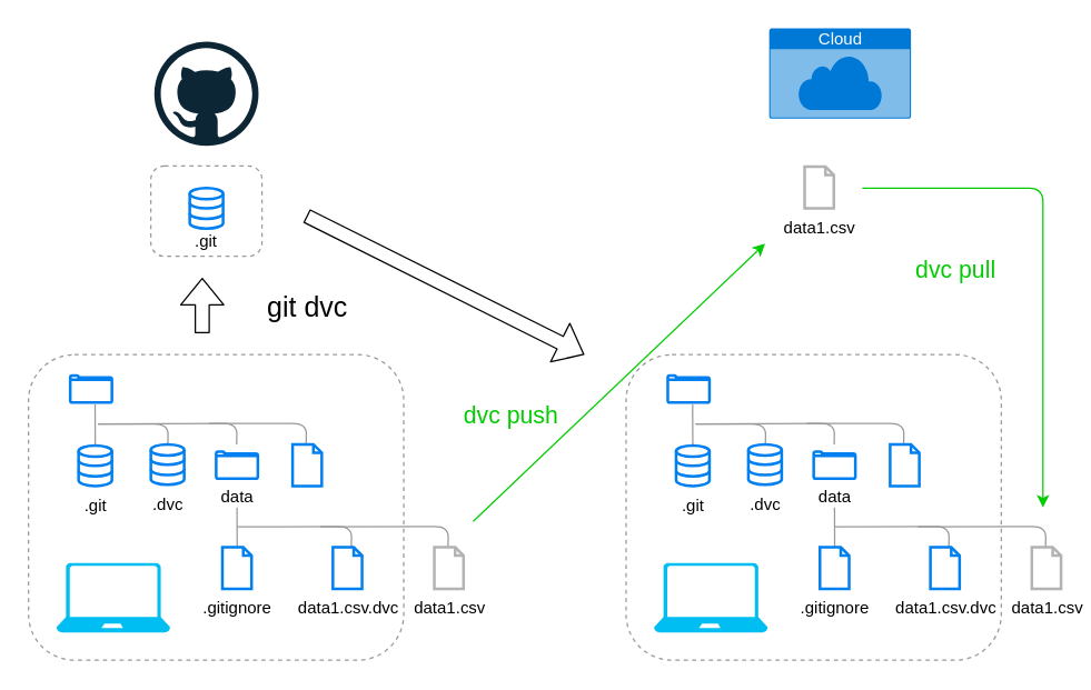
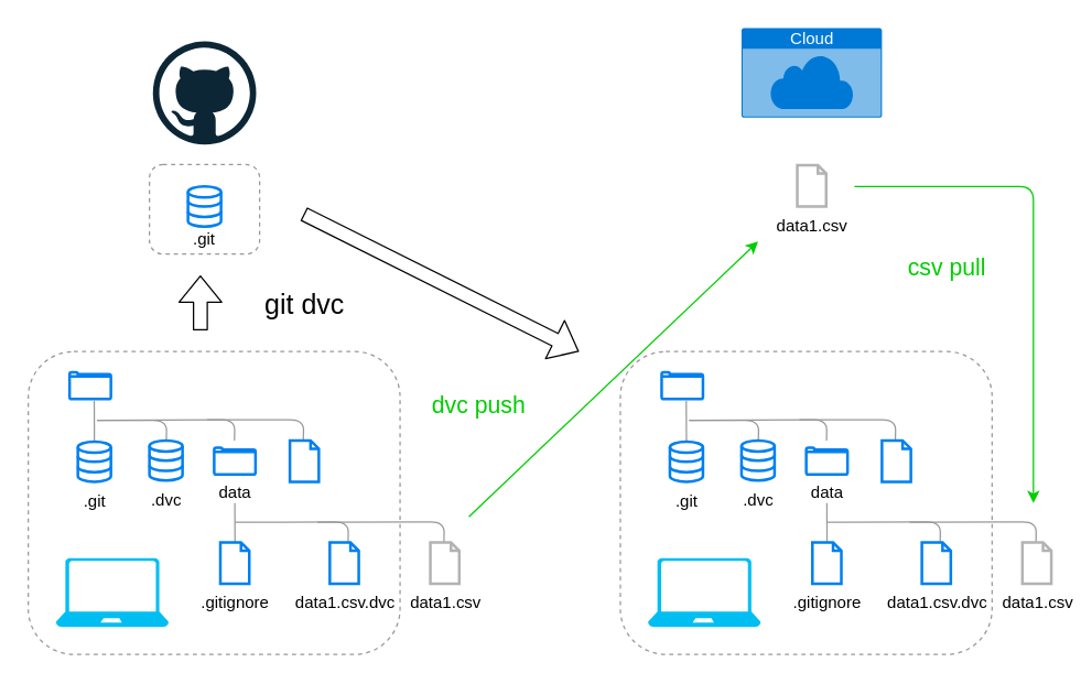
- <mxCell id="42" value="Cloud" style="html=1;strokeColor=none;fillColor=#0079D6;labelPosition=center;verticalLabelPosition=middle;verticalAlign=top;align=center;fontSize=12;outlineConnect=0;spacingTop=-6;fontColor=#FFFFFF;shape=mxgraph.sitemap.cloud;labelBackgroundColor=none;" vertex="1" parent="1"><mxGeometry x="553" y="20" width="102" height="65" as="geometry" /></mxCell>
+ <mxCell id="42" value="Cloud" style="html=1;strokeColor=none;fillColor=#0079D6;labelPosition=center;verticalLabelPosition=middle;verticalAlign=top;align=center;fontSize=12;outlineConnect=0;spacingTop=-6;fontColor=#FFFFFF;shape=mxgraph.sitemap.cloud;labelBackgroundColor=none;" vertex="1" parent="1"><mxGeometry x="538" y="20" width="102" height="65" as="geometry" /></mxCell>
- <mxCell id="48" value="dvc pull" style="text;html=1;strokeColor=none;fillColor=none;align=center;verticalAlign=middle;whiteSpace=wrap;rounded=0;labelBackgroundColor=none;fontSize=17;fontColor=#00CC00;" vertex="1" parent="1"><mxGeometry x="640" y="185" width="95" height="20" as="geometry" /></mxCell>
+ <mxCell id="48" value="csv pull" style="text;html=1;strokeColor=none;fillColor=none;align=center;verticalAlign=middle;whiteSpace=wrap;rounded=0;labelBackgroundColor=none;fontSize=17;fontColor=#00CC00;" vertex="1" parent="1"><mxGeometry x="640" y="185" width="95" height="20" as="geometry" /></mxCell>
- <mxCell id="47" value="dvc push" style="text;html=1;strokeColor=none;fillColor=none;align=center;verticalAlign=middle;whiteSpace=wrap;rounded=0;labelBackgroundColor=none;fontSize=17;fontColor=#00CC00;" vertex="1" parent="1"><mxGeometry x="320" y="289.5" width="95" height="20" as="geometry" /></mxCell>
+ <mxCell id="47" value="dvc push" style="text;html=1;strokeColor=none;fillColor=none;align=center;verticalAlign=middle;whiteSpace=wrap;rounded=0;labelBackgroundColor=none;fontSize=17;fontColor=#00CC00;" vertex="1" parent="1"><mxGeometry x="300" y="284.5" width="95" height="20" as="geometry" /></mxCell>
